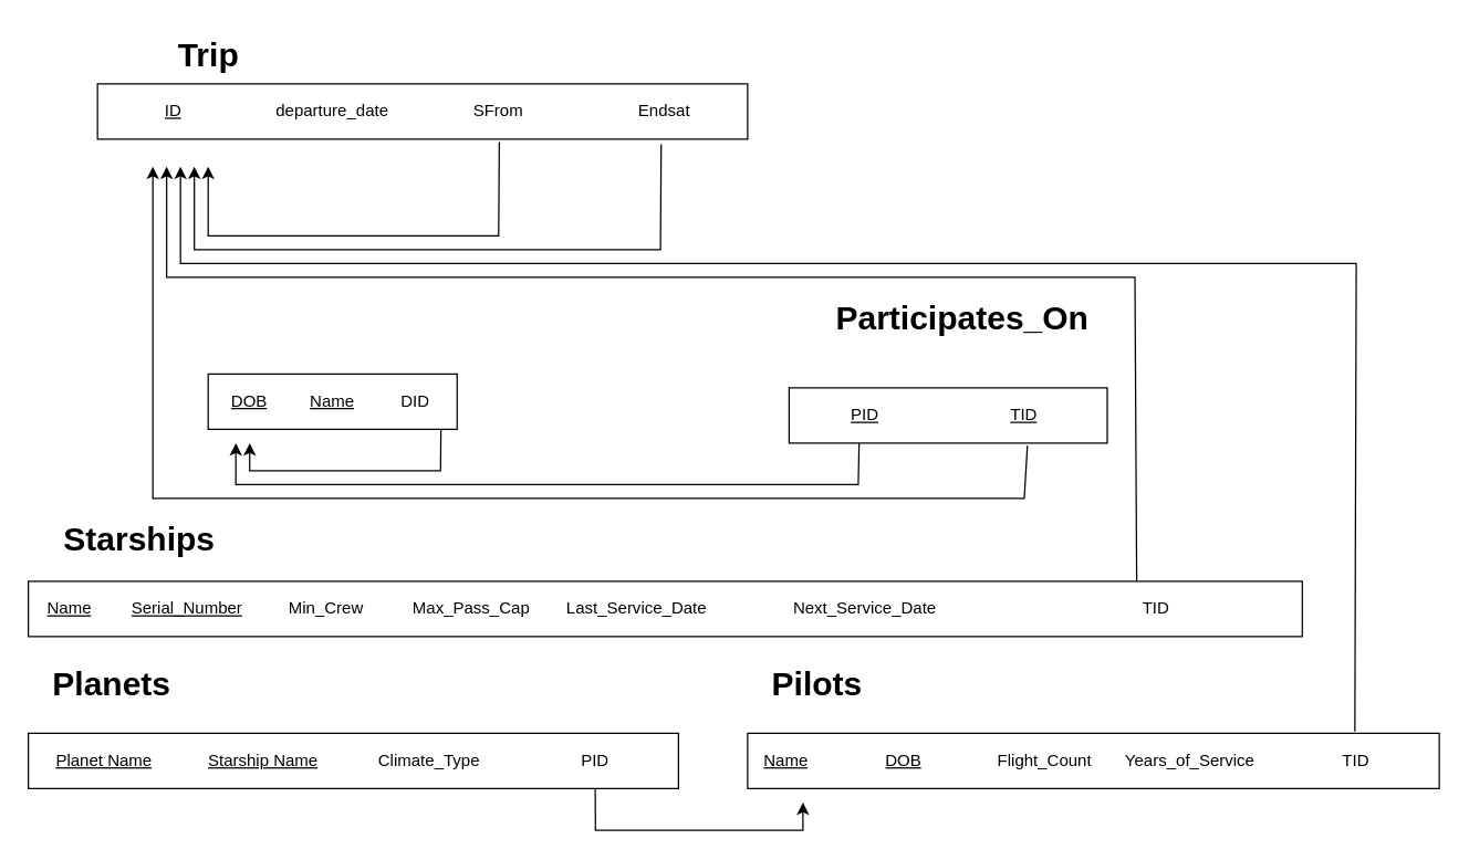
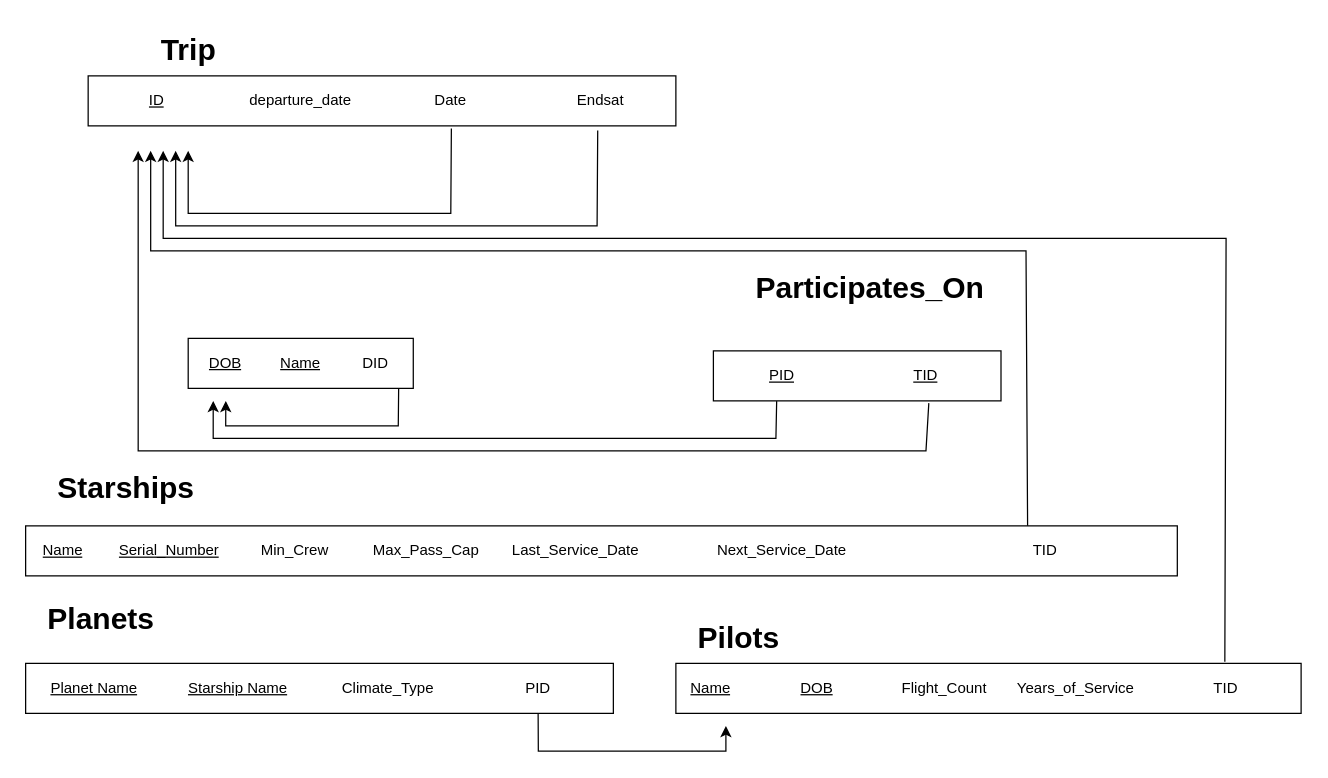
- <mxCell id="49" value="SFrom" style="shape=partialRectangle;html=1;whiteSpace=wrap;connectable=0;fillColor=none;top=0;left=0;bottom=0;right=0;overflow=hidden;fontSize=12;strokeColor=inherit;" parent="46" vertex="1"><mxGeometry x="230" width="120" height="40" as="geometry"><mxRectangle width="120" height="40" as="alternateBounds" /></mxGeometry></mxCell>
+ <mxCell id="49" value="Date" style="shape=partialRectangle;html=1;whiteSpace=wrap;connectable=0;fillColor=none;top=0;left=0;bottom=0;right=0;overflow=hidden;fontSize=12;strokeColor=inherit;" parent="46" vertex="1"><mxGeometry x="230" width="120" height="40" as="geometry"><mxRectangle width="120" height="40" as="alternateBounds" /></mxGeometry></mxCell>
- <mxCell id="9" value="Pilots" style="text;strokeColor=none;fillColor=none;html=1;fontSize=24;fontStyle=1;verticalAlign=middle;align=center;" parent="1" vertex="1"><mxGeometry x="540" y="475" width="100" height="40" as="geometry" /></mxCell>
+ <mxCell id="9" value="Pilots" style="text;strokeColor=none;fillColor=none;html=1;fontSize=24;fontStyle=1;verticalAlign=middle;align=center;" parent="1" vertex="1"><mxGeometry x="540" y="490" width="100" height="40" as="geometry" /></mxCell>
